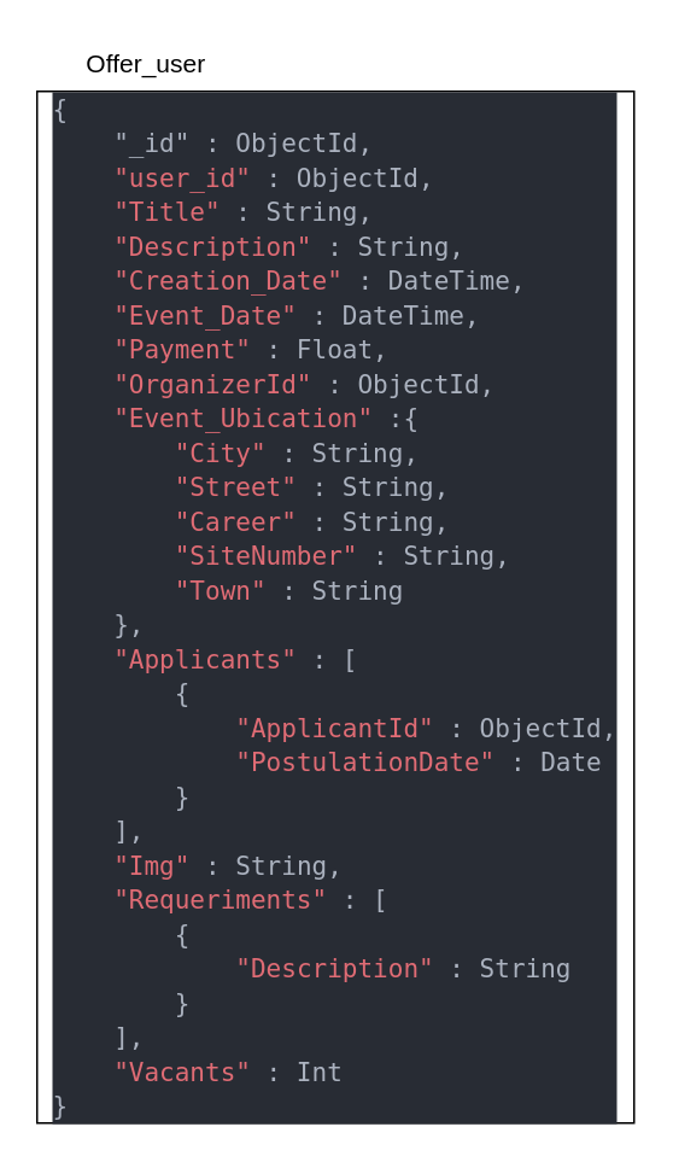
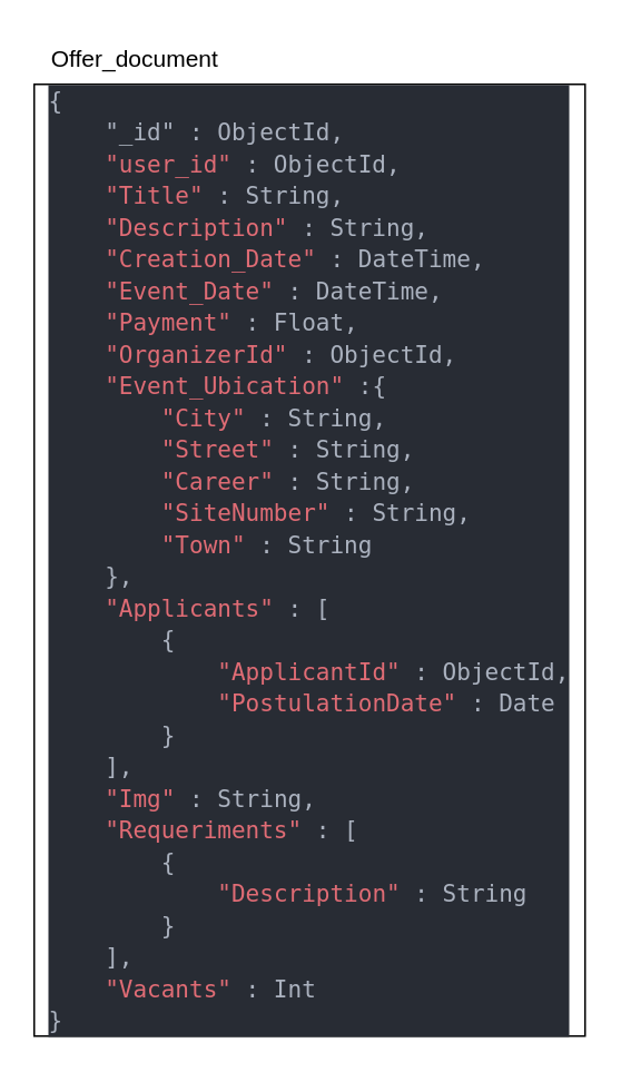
- <mxCell id="3" value="Offer_user" style="text;html=1;align=center;verticalAlign=middle;resizable=0;points=[];autosize=1;strokeColor=none;fillColor=none;fontSize=14;" parent="1" vertex="1"><mxGeometry x="20" y="20" width="120" height="30" as="geometry" /></mxCell>
+ <mxCell id="3" value="Offer_document" style="text;html=1;align=center;verticalAlign=middle;resizable=0;points=[];autosize=1;strokeColor=none;fillColor=none;fontSize=14;" parent="1" vertex="1"><mxGeometry x="20" y="20" width="120" height="30" as="geometry" /></mxCell>
